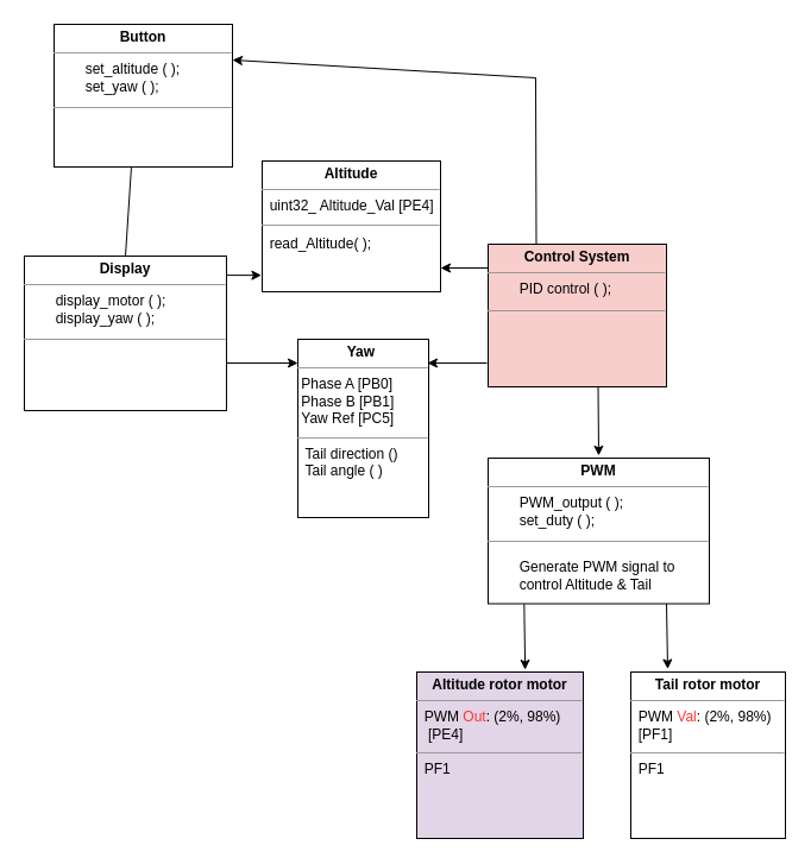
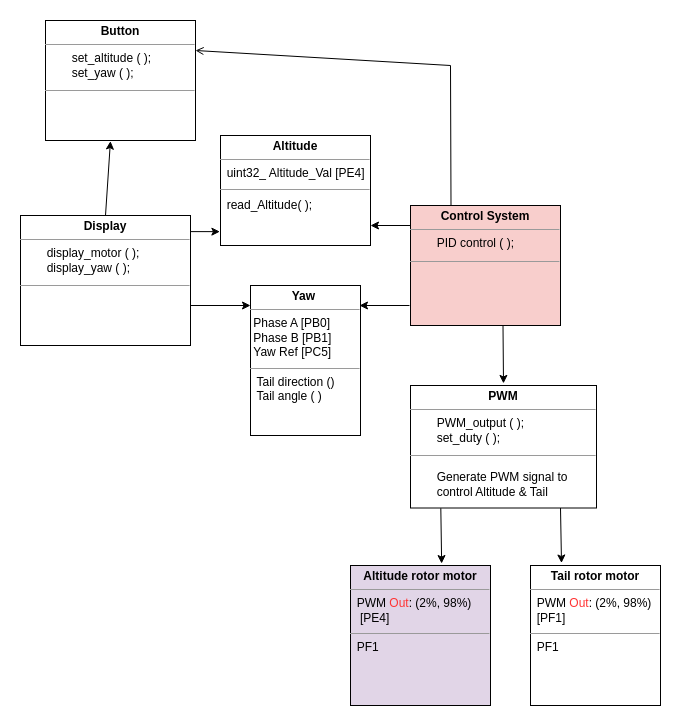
- <mxCell id="17" value="" style="endArrow=classic;html=1;rounded=0;exitX=0.27;exitY=0.001;exitDx=0;exitDy=0;exitPerimeter=0;entryX=1;entryY=0.25;entryDx=0;entryDy=0;" parent="1" source="9" target="8" edge="1"><mxGeometry width="50" height="50" relative="1" as="geometry"><mxPoint x="420" y="165" as="sourcePoint" /><mxPoint x="450" y="45" as="targetPoint" /><Array as="points"><mxPoint x="450" y="65" /></Array></mxGeometry></mxCell>
+ <mxCell id="17" value="" style="endArrow=open;html=1;rounded=0;exitX=0.27;exitY=0.001;exitDx=0;exitDy=0;exitPerimeter=0;entryX=1;entryY=0.25;entryDx=0;entryDy=0;" parent="1" source="9" target="8" edge="1"><mxGeometry width="50" height="50" relative="1" as="geometry"><mxPoint x="420" y="165" as="sourcePoint" /><mxPoint x="450" y="45" as="targetPoint" /><Array as="points"><mxPoint x="450" y="65" /></Array></mxGeometry></mxCell>
- <mxCell id="18" value="" style="endArrow=none;html=1;rounded=0;exitX=0.5;exitY=0;exitDx=0;exitDy=0;entryX=0.433;entryY=1.005;entryDx=0;entryDy=0;entryPerimeter=0;" parent="1" source="3" target="8" edge="1"><mxGeometry width="50" height="50" relative="1" as="geometry"><mxPoint x="90" y="205" as="sourcePoint" /><mxPoint x="140" y="155" as="targetPoint" /></mxGeometry></mxCell>
+ <mxCell id="18" value="" style="endArrow=classic;html=1;rounded=0;exitX=0.5;exitY=0;exitDx=0;exitDy=0;entryX=0.433;entryY=1.005;entryDx=0;entryDy=0;entryPerimeter=0;" parent="1" source="3" target="8" edge="1"><mxGeometry width="50" height="50" relative="1" as="geometry"><mxPoint x="90" y="205" as="sourcePoint" /><mxPoint x="140" y="155" as="targetPoint" /></mxGeometry></mxCell>
- <mxCell id="4" value="&lt;p style=&quot;margin:0px;margin-top:4px;text-align:center;&quot;&gt;&lt;b&gt;Tail rotor motor&lt;/b&gt;&lt;/p&gt;&lt;hr size=&quot;1&quot;&gt;&amp;nbsp; PWM &lt;font color=&quot;#ff3333&quot;&gt;Val&lt;/font&gt;: (2%, 98%)&amp;nbsp;&lt;br&gt;&amp;nbsp; [PF1]&lt;br&gt;&lt;div style=&quot;height:2px;&quot;&gt;&lt;/div&gt;&lt;hr size=&quot;1&quot;&gt;&lt;div style=&quot;height:2px;&quot;&gt;&amp;nbsp; PF1&lt;/div&gt;" style="verticalAlign=top;align=left;overflow=fill;fontSize=12;fontFamily=Helvetica;html=1;whiteSpace=wrap;" parent="1" vertex="1"><mxGeometry x="530" y="565" width="130" height="140" as="geometry" /></mxCell>
+ <mxCell id="4" value="&lt;p style=&quot;margin:0px;margin-top:4px;text-align:center;&quot;&gt;&lt;b&gt;Tail rotor motor&lt;/b&gt;&lt;/p&gt;&lt;hr size=&quot;1&quot;&gt;&amp;nbsp; PWM &lt;font color=&quot;#ff3333&quot;&gt;Out&lt;/font&gt;: (2%, 98%)&amp;nbsp;&lt;br&gt;&amp;nbsp; [PF1]&lt;br&gt;&lt;div style=&quot;height:2px;&quot;&gt;&lt;/div&gt;&lt;hr size=&quot;1&quot;&gt;&lt;div style=&quot;height:2px;&quot;&gt;&amp;nbsp; PF1&lt;/div&gt;" style="verticalAlign=top;align=left;overflow=fill;fontSize=12;fontFamily=Helvetica;html=1;whiteSpace=wrap;" parent="1" vertex="1"><mxGeometry x="530" y="565" width="130" height="140" as="geometry" /></mxCell>
